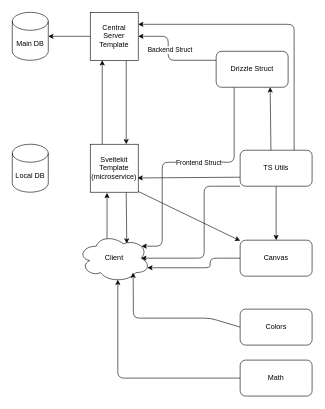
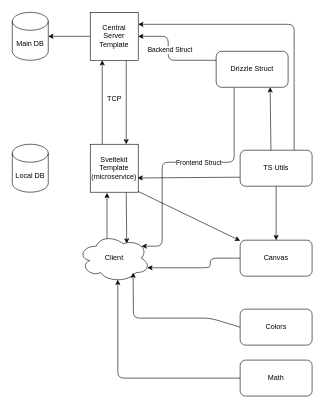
+ <mxCell id="11" value="TCP" style="text;html=1;align=center;verticalAlign=middle;resizable=0;points=[];autosize=1;strokeColor=none;fillColor=none;" parent="1" vertex="1"><mxGeometry x="165" y="150" width="50" height="30" as="geometry" /></mxCell>
- <mxCell id="21" style="edgeStyle=none;html=1;exitX=0;exitY=1;exitDx=0;exitDy=0;entryX=0.875;entryY=0.5;entryDx=0;entryDy=0;entryPerimeter=0;" parent="1" source="24" target="18" edge="1"><mxGeometry relative="1" as="geometry"><Array as="points"><mxPoint x="340" y="310" /><mxPoint x="340" y="430" /></Array></mxGeometry></mxCell>
